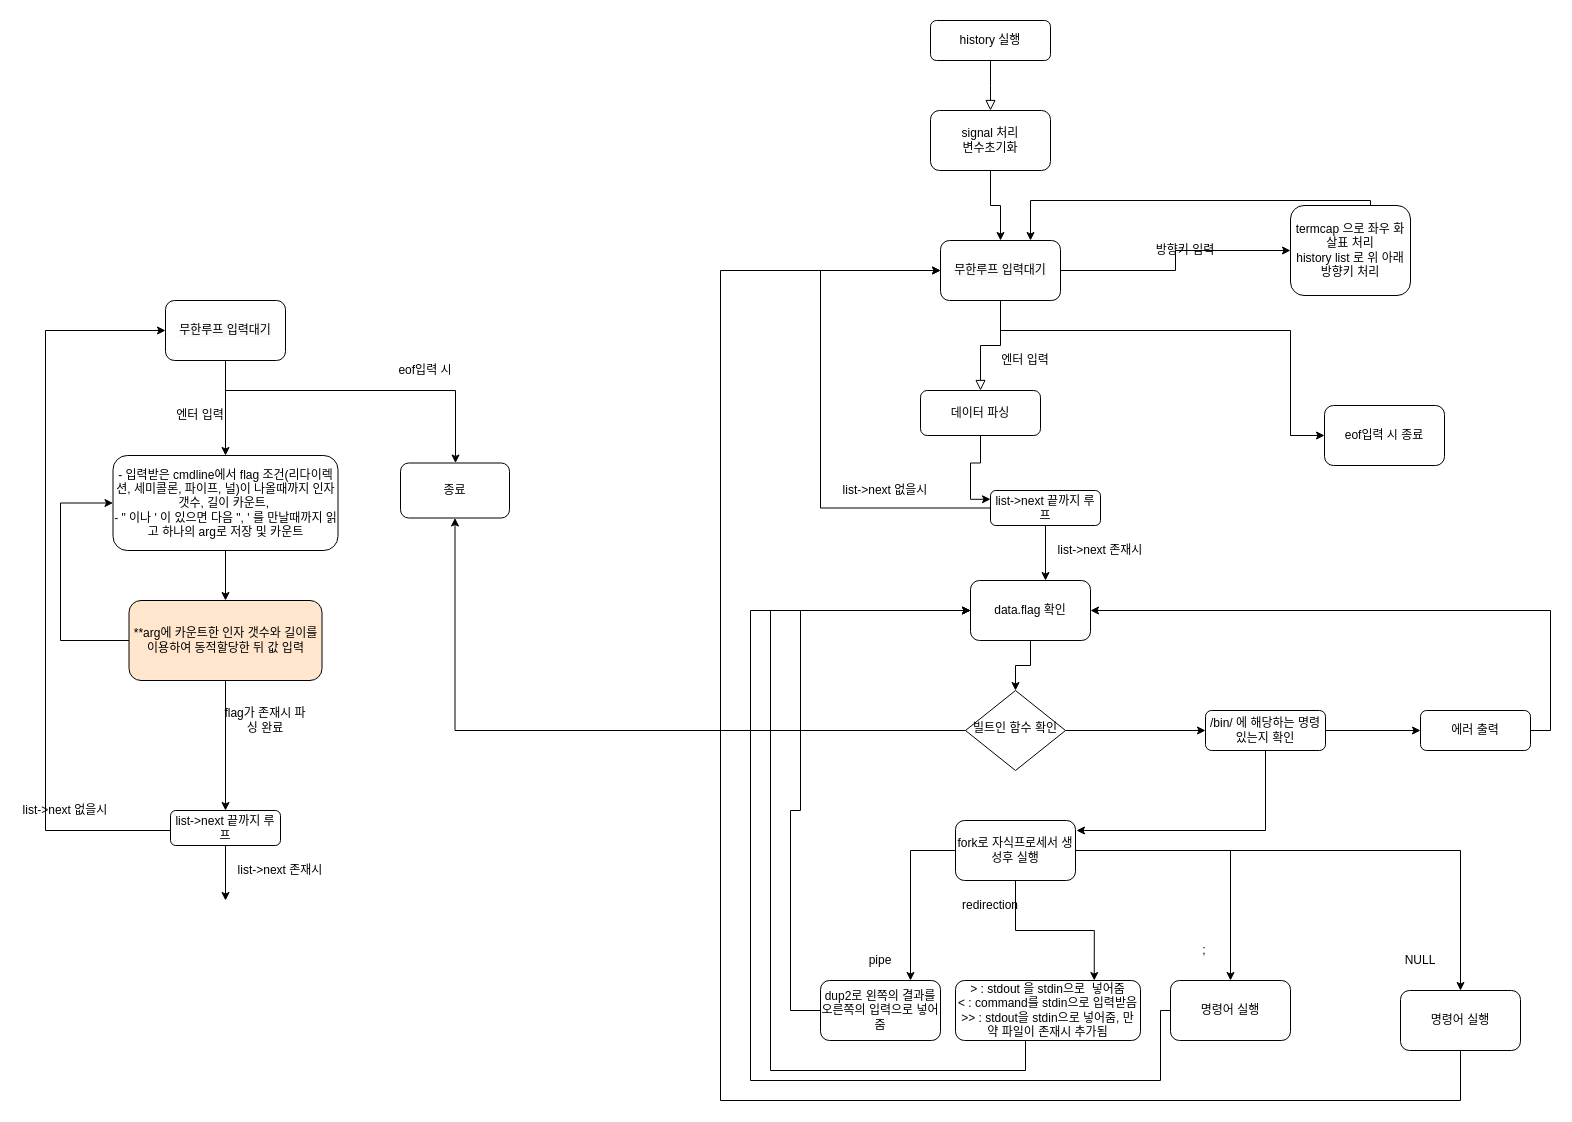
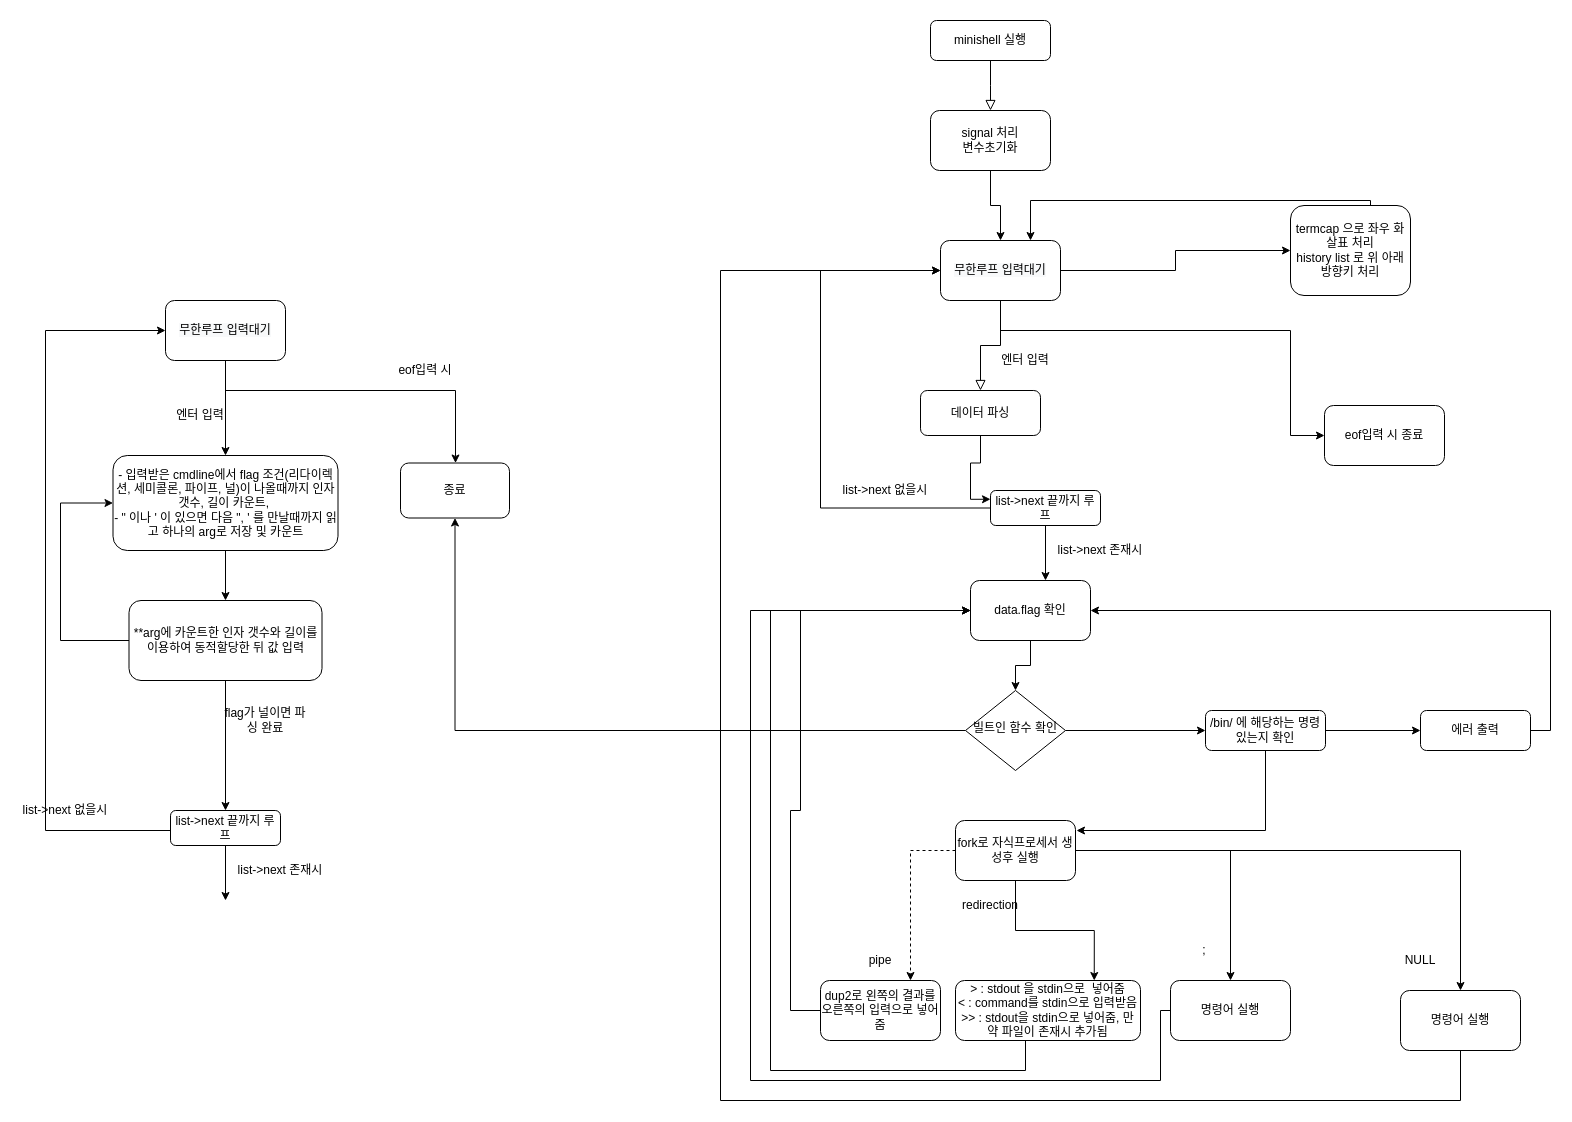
- <mxCell id="3" value="history 실행" style="rounded=1;whiteSpace=wrap;html=1;fontSize=12;glass=0;strokeWidth=1;shadow=0;" parent="1" vertex="1"><mxGeometry x="930" y="20" width="120" height="40" as="geometry" /></mxCell>
+ <mxCell id="3" value="minishell 실행" style="rounded=1;whiteSpace=wrap;html=1;fontSize=12;glass=0;strokeWidth=1;shadow=0;" parent="1" vertex="1"><mxGeometry x="930" y="20" width="120" height="40" as="geometry" /></mxCell>
- <mxCell id="16" value="방향키 입력" style="text;html=1;strokeColor=none;fillColor=none;align=center;verticalAlign=middle;whiteSpace=wrap;rounded=0;" parent="1" vertex="1"><mxGeometry x="1140" y="240" width="90" height="20" as="geometry" /></mxCell>
- <mxCell id="63" value="**arg에 카운트한 인자 갯수와 길이를 이용하여 동적할당한 뒤 값 입력" style="rounded=1;whiteSpace=wrap;html=1;fillColor=#ffe6cc;" vertex="1" parent="1"><mxGeometry x="128.5" y="600" width="193" height="80" as="geometry" /></mxCell>
+ <mxCell id="63" value="**arg에 카운트한 인자 갯수와 길이를 이용하여 동적할당한 뒤 값 입력" style="rounded=1;whiteSpace=wrap;html=1;" vertex="1" parent="1"><mxGeometry x="128.5" y="600" width="193" height="80" as="geometry" /></mxCell>
- <mxCell id="64" value="flag가 존재시 파싱 완료" style="text;html=1;strokeColor=none;fillColor=none;align=center;verticalAlign=middle;whiteSpace=wrap;rounded=0;" vertex="1" parent="1"><mxGeometry x="220" y="710" width="90" height="20" as="geometry" /></mxCell>
+ <mxCell id="64" value="flag가 널이면 파싱 완료" style="text;html=1;strokeColor=none;fillColor=none;align=center;verticalAlign=middle;whiteSpace=wrap;rounded=0;" vertex="1" parent="1"><mxGeometry x="220" y="710" width="90" height="20" as="geometry" /></mxCell>
- <mxCell id="33" style="edgeStyle=orthogonalEdgeStyle;rounded=0;orthogonalLoop=1;jettySize=auto;html=1;entryX=0.75;entryY=0;entryDx=0;entryDy=0;" parent="1" source="37" target="29" edge="1"><mxGeometry relative="1" as="geometry" /></mxCell>
+ <mxCell id="33" style="edgeStyle=orthogonalEdgeStyle;rounded=0;orthogonalLoop=1;jettySize=auto;html=1;entryX=0.75;entryY=0;entryDx=0;entryDy=0;dashed=1;" parent="1" source="37" target="29" edge="1"><mxGeometry relative="1" as="geometry" /></mxCell>
